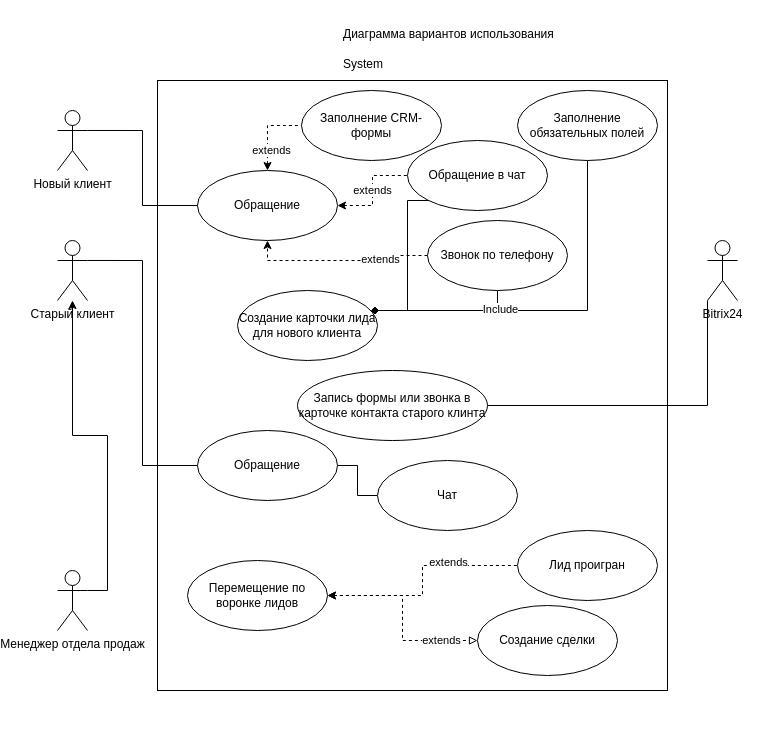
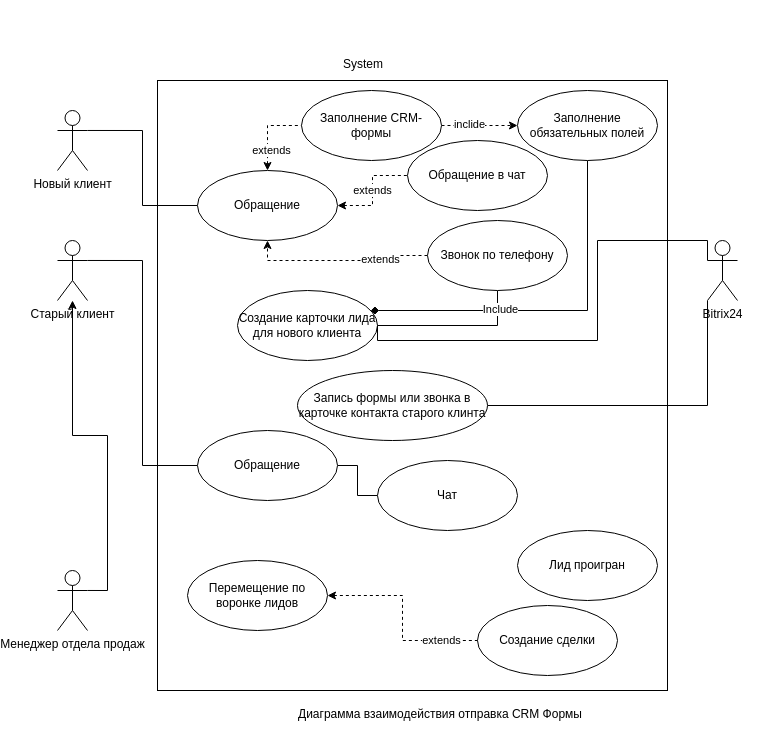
- <mxCell id="40" value="Диаграмма вариантов использования" style="text;strokeColor=none;fillColor=none;align=left;verticalAlign=top;spacingLeft=4;spacingRight=4;overflow=hidden;rotatable=0;points=[[0,0.5],[1,0.5]];portConstraint=eastwest;" vertex="1" parent="1"><mxGeometry x="300" width="280" height="26" as="geometry" y="20" /></mxCell>
+ <mxCell id="10" value="" style="edgeStyle=orthogonalEdgeStyle;rounded=0;orthogonalLoop=1;jettySize=auto;html=1;startArrow=none;startFill=0;endArrow=classic;endFill=1;dashed=1;" parent="1" source="12" target="29" edge="1"><mxGeometry relative="1" as="geometry" /></mxCell>
+ <mxCell id="11" value="inclide" style="edgeLabel;html=1;align=center;verticalAlign=middle;resizable=0;points=[];" parent="10" vertex="1" connectable="0"><mxGeometry x="-0.286" y="3" relative="1" as="geometry"><mxPoint y="1" as="offset" /></mxGeometry></mxCell>
- <mxCell id="15" style="edgeStyle=orthogonalEdgeStyle;rounded=0;orthogonalLoop=1;jettySize=auto;html=1;exitX=0.5;exitY=1;exitDx=0;exitDy=0;startArrow=none;startFill=0;endArrow=none;endFill=0;" parent="1" source="16" target="30" edge="1"><mxGeometry relative="1" as="geometry" /></mxCell>
+ <mxCell id="15" style="edgeStyle=orthogonalEdgeStyle;rounded=0;orthogonalLoop=1;jettySize=auto;html=1;exitX=0.5;exitY=1;exitDx=0;exitDy=0;startArrow=none;startFill=0;endArrow=none;endFill=0;" parent="1" source="16" target="17" edge="1"><mxGeometry relative="1" as="geometry" /></mxCell>
+ <mxCell id="18" style="edgeStyle=orthogonalEdgeStyle;rounded=0;orthogonalLoop=1;jettySize=auto;html=1;exitX=0;exitY=0.333;exitDx=0;exitDy=0;exitPerimeter=0;entryX=1;entryY=0.5;entryDx=0;entryDy=0;startArrow=none;startFill=0;endArrow=none;endFill=0;" parent="1" source="20" target="17" edge="1"><mxGeometry relative="1" as="geometry"><Array as="points"><mxPoint x="670" y="240" /><mxPoint x="560" y="240" /><mxPoint x="560" y="340" /><mxPoint x="340" y="340" /></Array></mxGeometry></mxCell>
- <mxCell id="33" value="" style="edgeStyle=orthogonalEdgeStyle;rounded=0;orthogonalLoop=1;jettySize=auto;html=1;startArrow=classic;startFill=1;endArrow=none;endFill=0;dashed=1;" parent="1" source="35" target="36" edge="1"><mxGeometry relative="1" as="geometry" /></mxCell>
- <mxCell id="34" value="extends" style="edgeLabel;html=1;align=center;verticalAlign=middle;resizable=0;points=[];" parent="33" vertex="1" connectable="0"><mxGeometry x="0.364" y="4" relative="1" as="geometry"><mxPoint as="offset" /></mxGeometry></mxCell>
- <mxCell id="38" value="" style="edgeStyle=orthogonalEdgeStyle;rounded=0;orthogonalLoop=1;jettySize=auto;html=1;startArrow=classic;startFill=1;endArrow=block;endFill=0;dashed=1;entryX=0;entryY=0.5;entryDx=0;entryDy=0;" parent="1" source="35" target="37" edge="1"><mxGeometry relative="1" as="geometry"><mxPoint x="300" y="605" as="sourcePoint" /><mxPoint x="360" y="580" as="targetPoint" /></mxGeometry></mxCell>
+ <mxCell id="38" value="" style="edgeStyle=orthogonalEdgeStyle;rounded=0;orthogonalLoop=1;jettySize=auto;html=1;startArrow=classic;startFill=1;endArrow=none;endFill=0;dashed=1;entryX=0;entryY=0.5;entryDx=0;entryDy=0;" parent="1" source="35" target="37" edge="1"><mxGeometry relative="1" as="geometry"><mxPoint x="300" y="605" as="sourcePoint" /><mxPoint x="360" y="580" as="targetPoint" /></mxGeometry></mxCell>
+ <mxCell id="41" value="Диаграмма взаимодействия отправка CRM Формы" style="text;strokeColor=none;fillColor=none;align=left;verticalAlign=top;spacingLeft=4;spacingRight=4;overflow=hidden;rotatable=0;points=[[0,0.5],[1,0.5]];portConstraint=eastwest;" vertex="1" parent="1"><mxGeometry x="255" y="700" width="325" height="26" as="geometry" /></mxCell>
